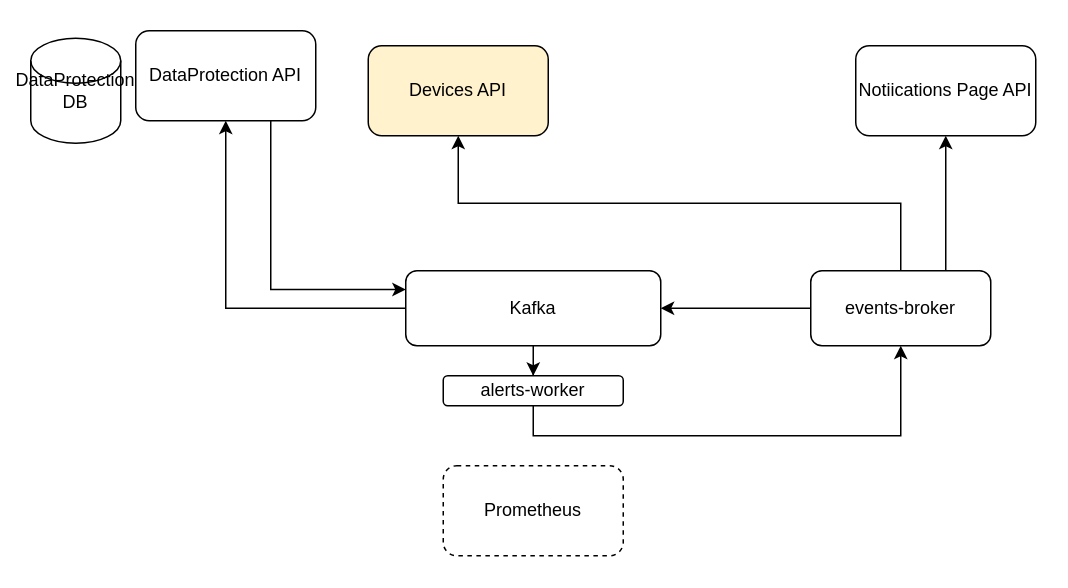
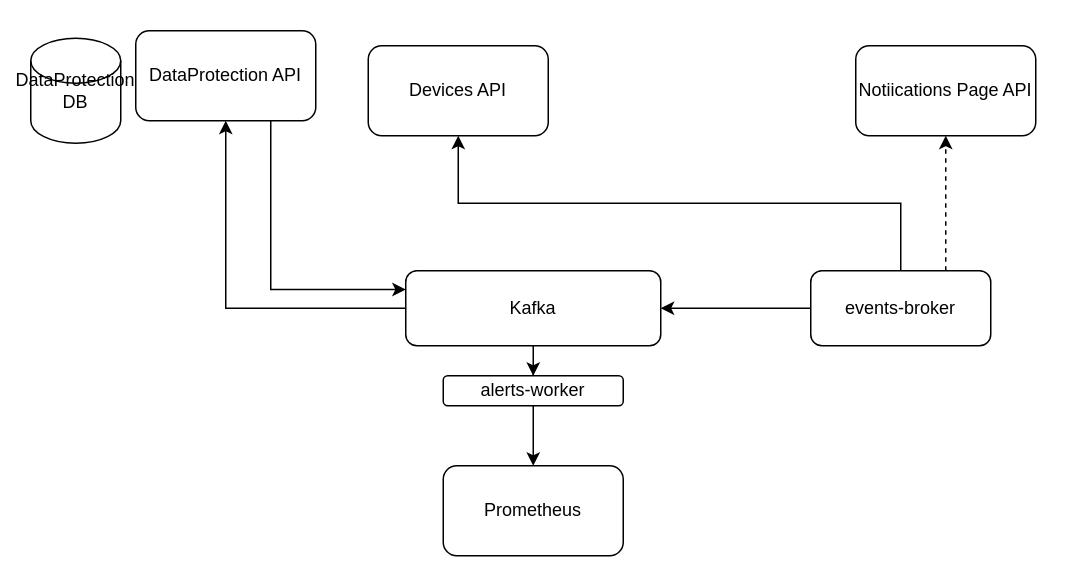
- <mxCell id="2" value="Devices API" style="rounded=1;whiteSpace=wrap;html=1;fillColor=#fff2cc;" vertex="1" parent="1"><mxGeometry x="245" y="30" width="120" height="60" as="geometry" /></mxCell>
+ <mxCell id="2" value="Devices API" style="rounded=1;whiteSpace=wrap;html=1;" vertex="1" parent="1"><mxGeometry x="245" y="30" width="120" height="60" as="geometry" /></mxCell>
- <mxCell id="7" style="edgeStyle=orthogonalEdgeStyle;rounded=0;orthogonalLoop=1;jettySize=auto;html=1;exitX=0.75;exitY=0;exitDx=0;exitDy=0;entryX=0.5;entryY=1;entryDx=0;entryDy=0;" edge="1" parent="1" source="9" target="3"><mxGeometry relative="1" as="geometry" /></mxCell>
+ <mxCell id="7" style="edgeStyle=orthogonalEdgeStyle;rounded=0;orthogonalLoop=1;jettySize=auto;html=1;exitX=0.75;exitY=0;exitDx=0;exitDy=0;entryX=0.5;entryY=1;entryDx=0;entryDy=0;dashed=1;" edge="1" parent="1" source="9" target="3"><mxGeometry relative="1" as="geometry" /></mxCell>
- <mxCell id="15" style="edgeStyle=orthogonalEdgeStyle;rounded=0;orthogonalLoop=1;jettySize=auto;html=1;exitX=0.5;exitY=1;exitDx=0;exitDy=0;" edge="1" parent="1" source="16" target="9"><mxGeometry relative="1" as="geometry" /></mxCell>
+ <mxCell id="15" style="edgeStyle=orthogonalEdgeStyle;rounded=0;orthogonalLoop=1;jettySize=auto;html=1;exitX=0.5;exitY=1;exitDx=0;exitDy=0;entryX=0.5;entryY=0;entryDx=0;entryDy=0;" edge="1" parent="1" source="16" target="17"><mxGeometry relative="1" as="geometry" /></mxCell>
- <mxCell id="17" value="Prometheus" style="rounded=1;whiteSpace=wrap;html=1;dashed=1;" vertex="1" parent="1"><mxGeometry x="295" y="310" width="120" height="60" as="geometry" /></mxCell>
+ <mxCell id="17" value="Prometheus" style="rounded=1;whiteSpace=wrap;html=1;" vertex="1" parent="1"><mxGeometry x="295" y="310" width="120" height="60" as="geometry" /></mxCell>
